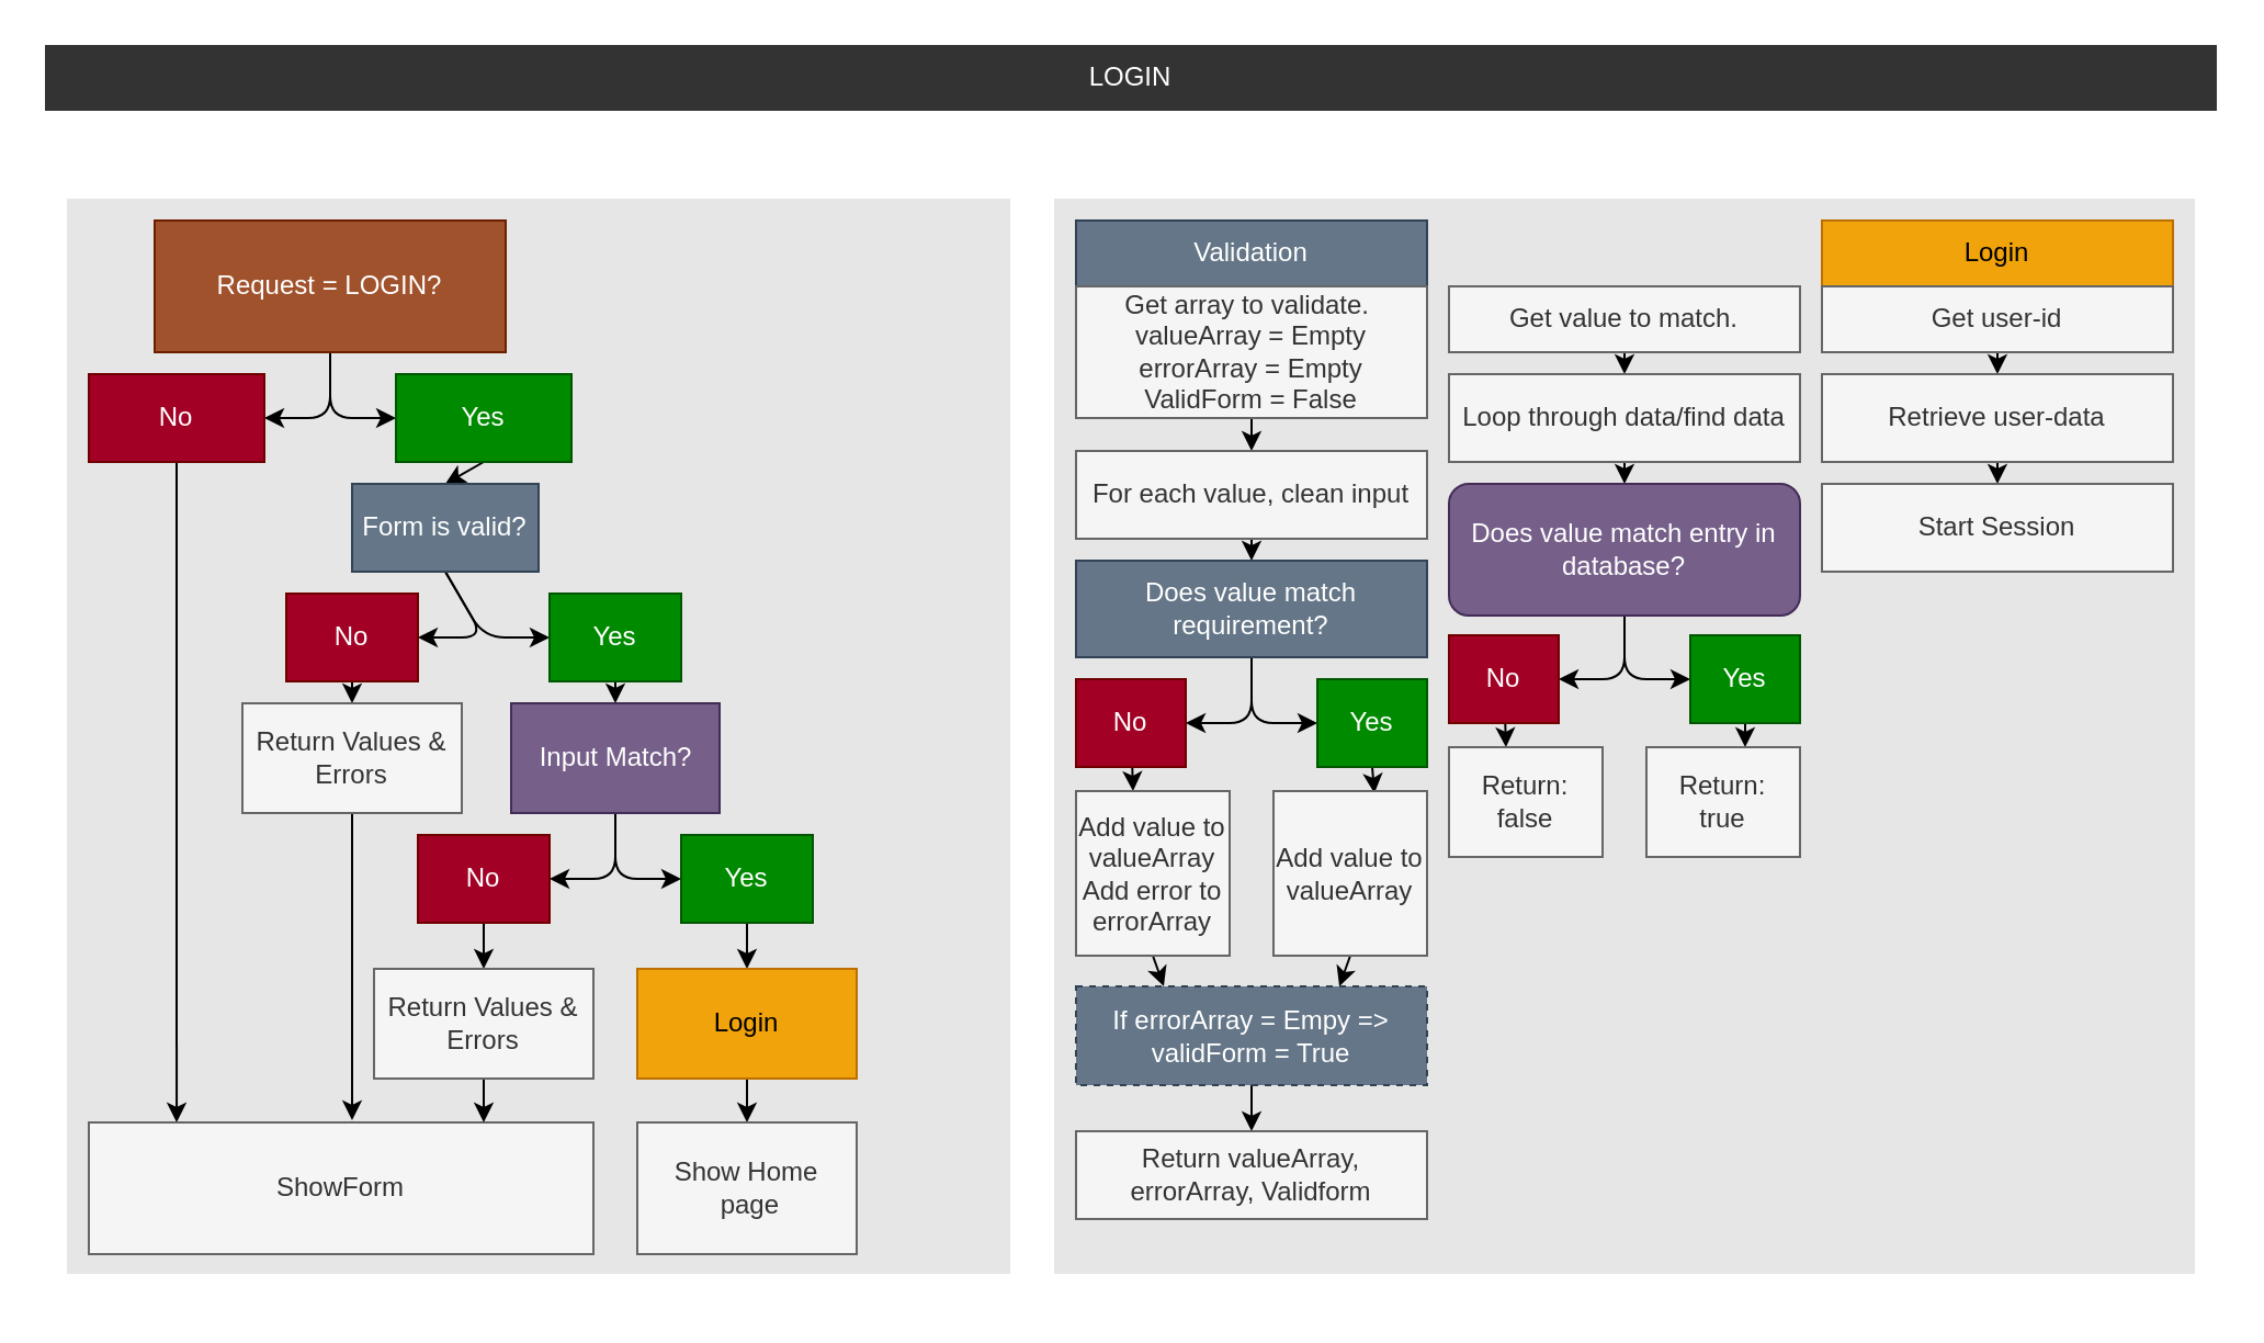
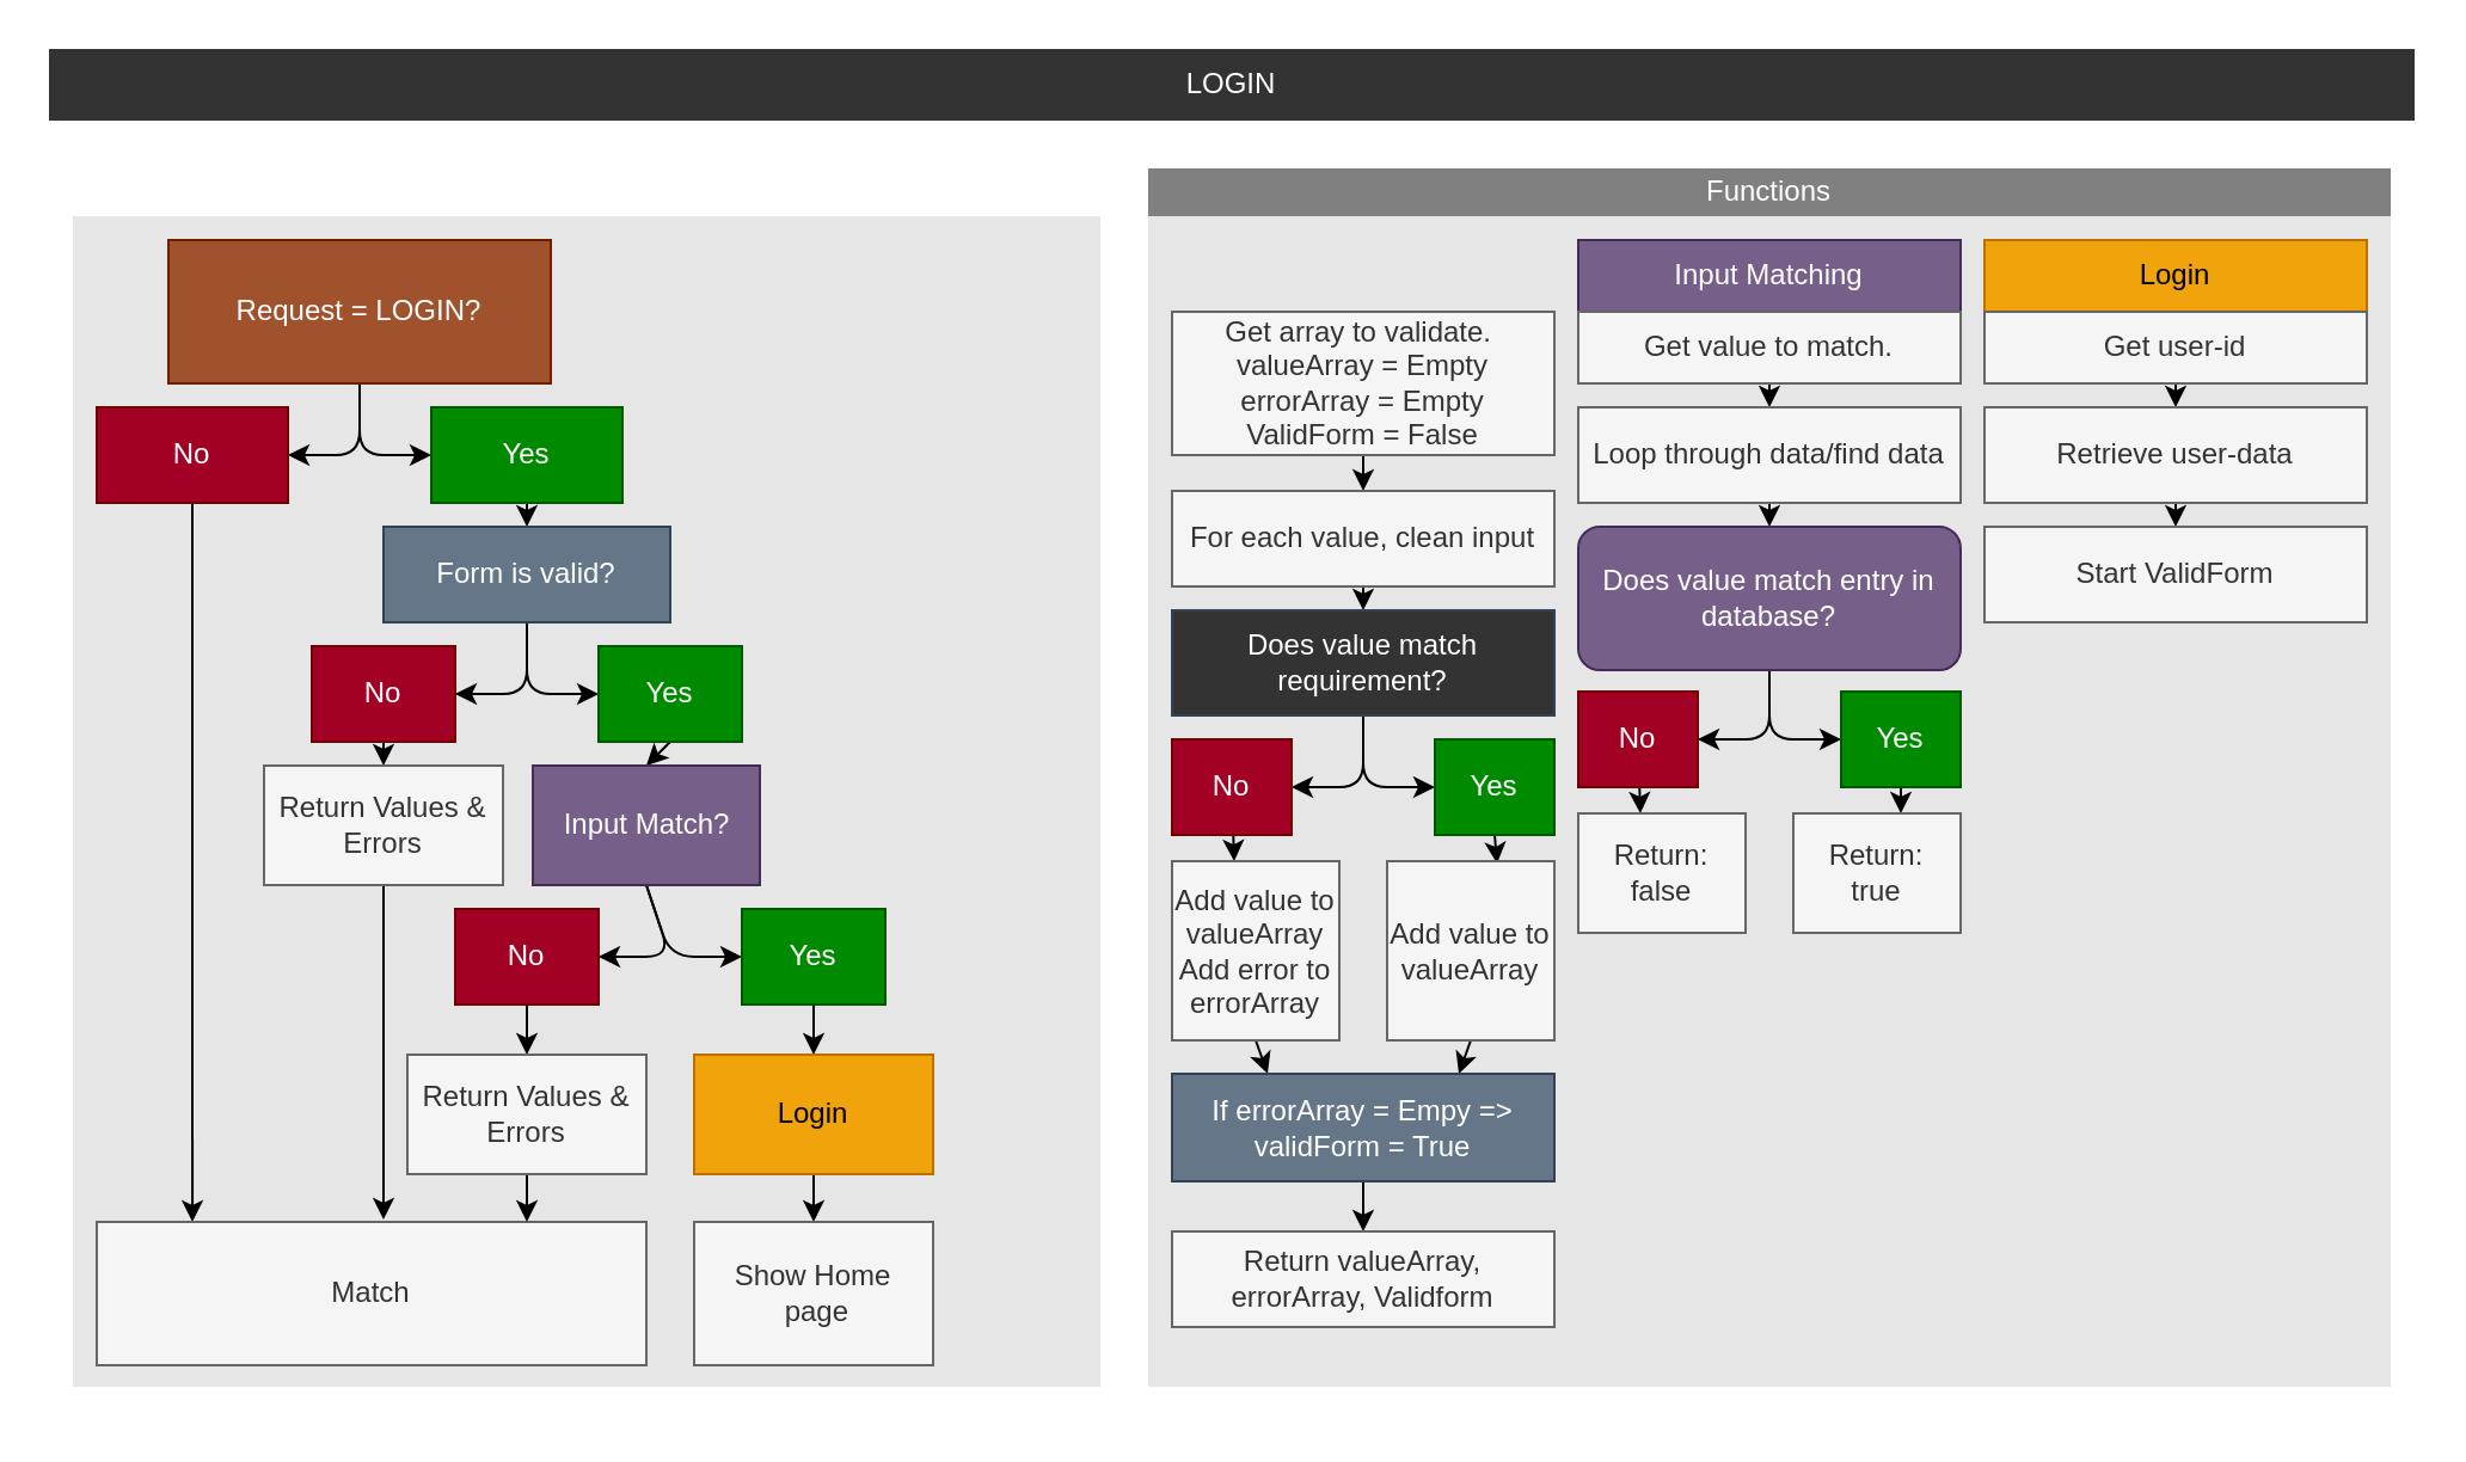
+ <mxCell id="75" value="Functions" style="whiteSpace=wrap;html=1;strokeWidth=2;fillColor=#808080;strokeColor=none;fontColor=#FFFFFF;" parent="1" vertex="1"><mxGeometry x="480" y="70" width="520" height="20" as="geometry" /></mxCell>
- <mxCell id="24" value="Validation" style="whiteSpace=wrap;html=1;fillColor=#647687;fontColor=#ffffff;strokeColor=#314354;" parent="1" vertex="1"><mxGeometry x="490" y="100" width="160" height="30" as="geometry" /></mxCell>
+ <mxCell id="54" value="Input Matching" style="whiteSpace=wrap;html=1;fillColor=#76608a;fontColor=#ffffff;strokeColor=#432D57;" parent="1" vertex="1"><mxGeometry x="660" y="100" width="160" height="30" as="geometry" /></mxCell>
- <mxCell id="16" value="Form is valid?" style="whiteSpace=wrap;html=1;fillColor=#647687;fontColor=#ffffff;strokeColor=#314354;" parent="1" vertex="1"><mxGeometry x="160" y="220" width="85" height="40" as="geometry" /></mxCell>
+ <mxCell id="16" value="Form is valid?" style="whiteSpace=wrap;html=1;fillColor=#647687;fontColor=#ffffff;strokeColor=#314354;" parent="1" vertex="1"><mxGeometry x="160" y="220" width="120" height="40" as="geometry" /></mxCell>
- <mxCell id="74" value="Start Session" style="whiteSpace=wrap;html=1;fillColor=#f5f5f5;fontColor=#333333;strokeColor=#666666;" parent="1" vertex="1"><mxGeometry x="830" y="220" width="160" height="40" as="geometry" /></mxCell>
+ <mxCell id="74" value="Start ValidForm" style="whiteSpace=wrap;html=1;fillColor=#f5f5f5;fontColor=#333333;strokeColor=#666666;" parent="1" vertex="1"><mxGeometry x="830" y="220" width="160" height="40" as="geometry" /></mxCell>
- <mxCell id="31" value="Does value match requirement?" style="whiteSpace=wrap;html=1;fillColor=#647687;fontColor=#ffffff;strokeColor=#314354;" parent="1" vertex="1"><mxGeometry x="490" y="255" width="160" height="44" as="geometry" /></mxCell>
+ <mxCell id="31" value="Does value match requirement?" style="whiteSpace=wrap;html=1;fillColor=#333333;fontColor=#ffffff;strokeColor=#314354;" parent="1" vertex="1"><mxGeometry x="490" y="255" width="160" height="44" as="geometry" /></mxCell>
- <mxCell id="46" value="Input Match?" style="whiteSpace=wrap;html=1;fillColor=#76608a;fontColor=#ffffff;strokeColor=#432D57;" parent="1" vertex="1"><mxGeometry x="232.5" y="320" width="95" height="50" as="geometry" /></mxCell>
+ <mxCell id="46" value="Input Match?" style="whiteSpace=wrap;html=1;fillColor=#76608a;fontColor=#ffffff;strokeColor=#432D57;" parent="1" vertex="1"><mxGeometry x="222.5" y="320" width="95" height="50" as="geometry" /></mxCell>
- <mxCell id="41" value="If errorArray = Empy =&amp;gt; validForm = True" style="whiteSpace=wrap;html=1;fillColor=#647687;fontColor=#ffffff;strokeColor=#314354;dashed=1;" parent="1" vertex="1"><mxGeometry x="490" y="449" width="160" height="45" as="geometry" /></mxCell>
+ <mxCell id="41" value="If errorArray = Empy =&amp;gt; validForm = True" style="whiteSpace=wrap;html=1;fillColor=#647687;fontColor=#ffffff;strokeColor=#314354;" parent="1" vertex="1"><mxGeometry x="490" y="449" width="160" height="45" as="geometry" /></mxCell>
- <mxCell id="13" value="ShowForm" style="whiteSpace=wrap;html=1;fillColor=#f5f5f5;fontColor=#333333;strokeColor=#666666;" parent="1" vertex="1"><mxGeometry x="40" y="511" width="230" height="60" as="geometry" /></mxCell>
+ <mxCell id="13" value="Match" style="whiteSpace=wrap;html=1;fillColor=#f5f5f5;fontColor=#333333;strokeColor=#666666;" parent="1" vertex="1"><mxGeometry x="40" y="511" width="230" height="60" as="geometry" /></mxCell>
